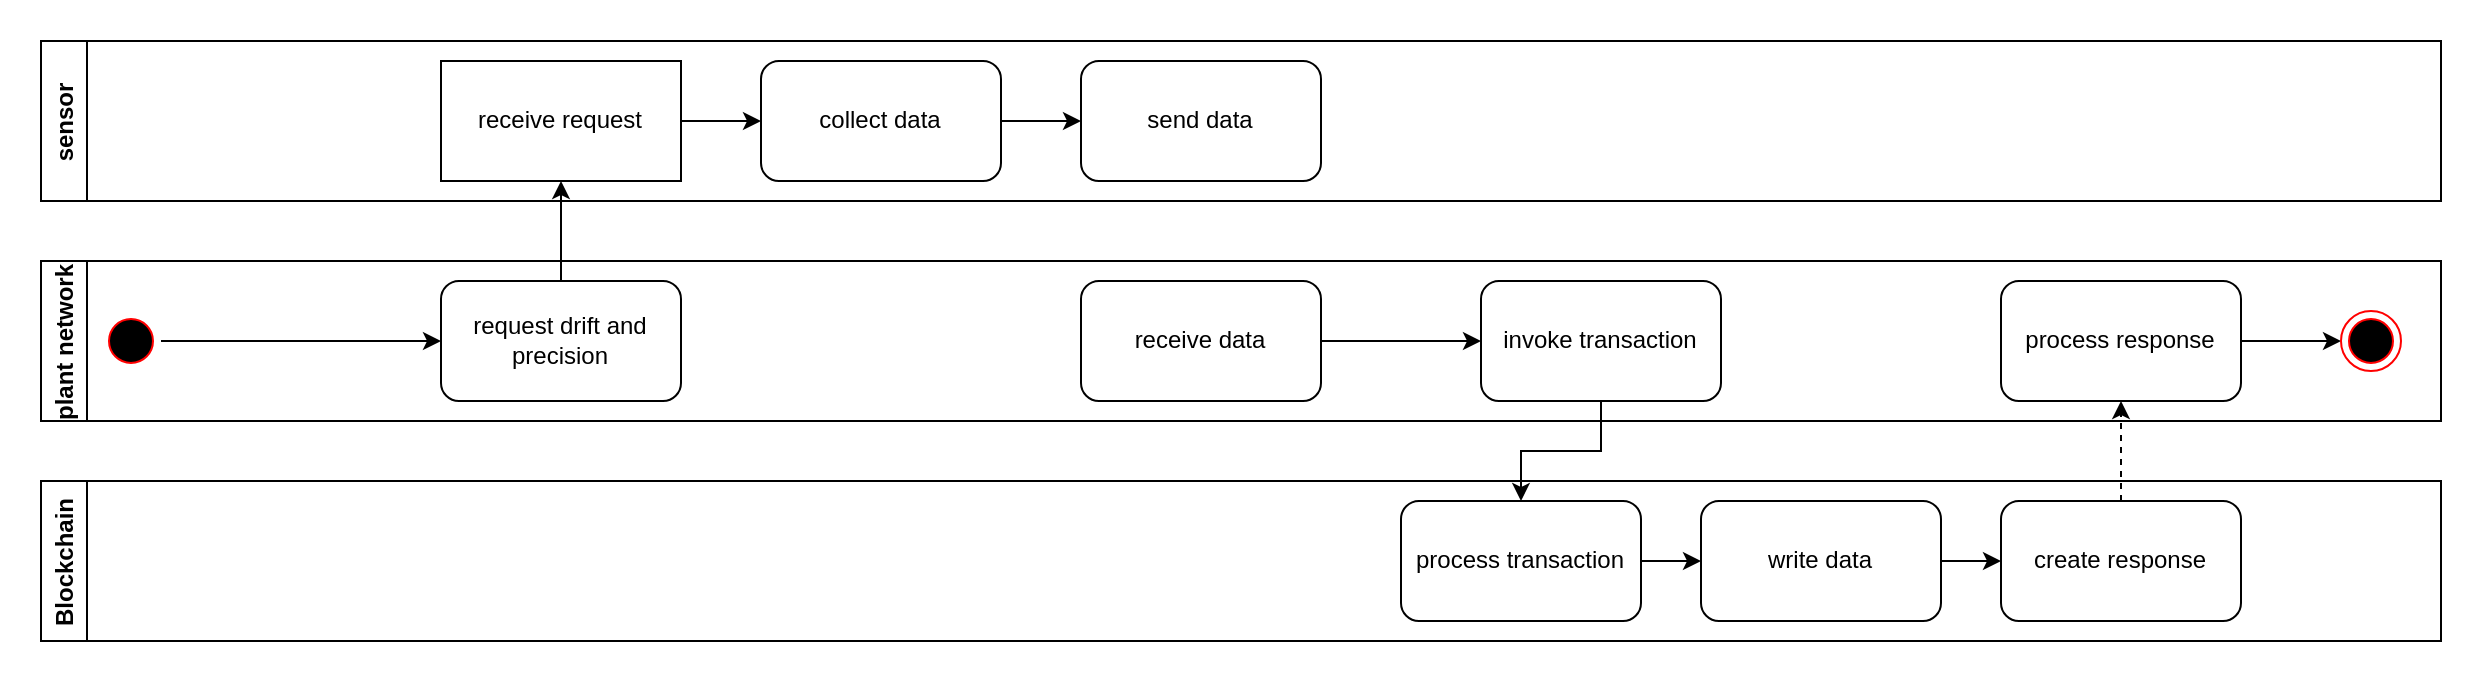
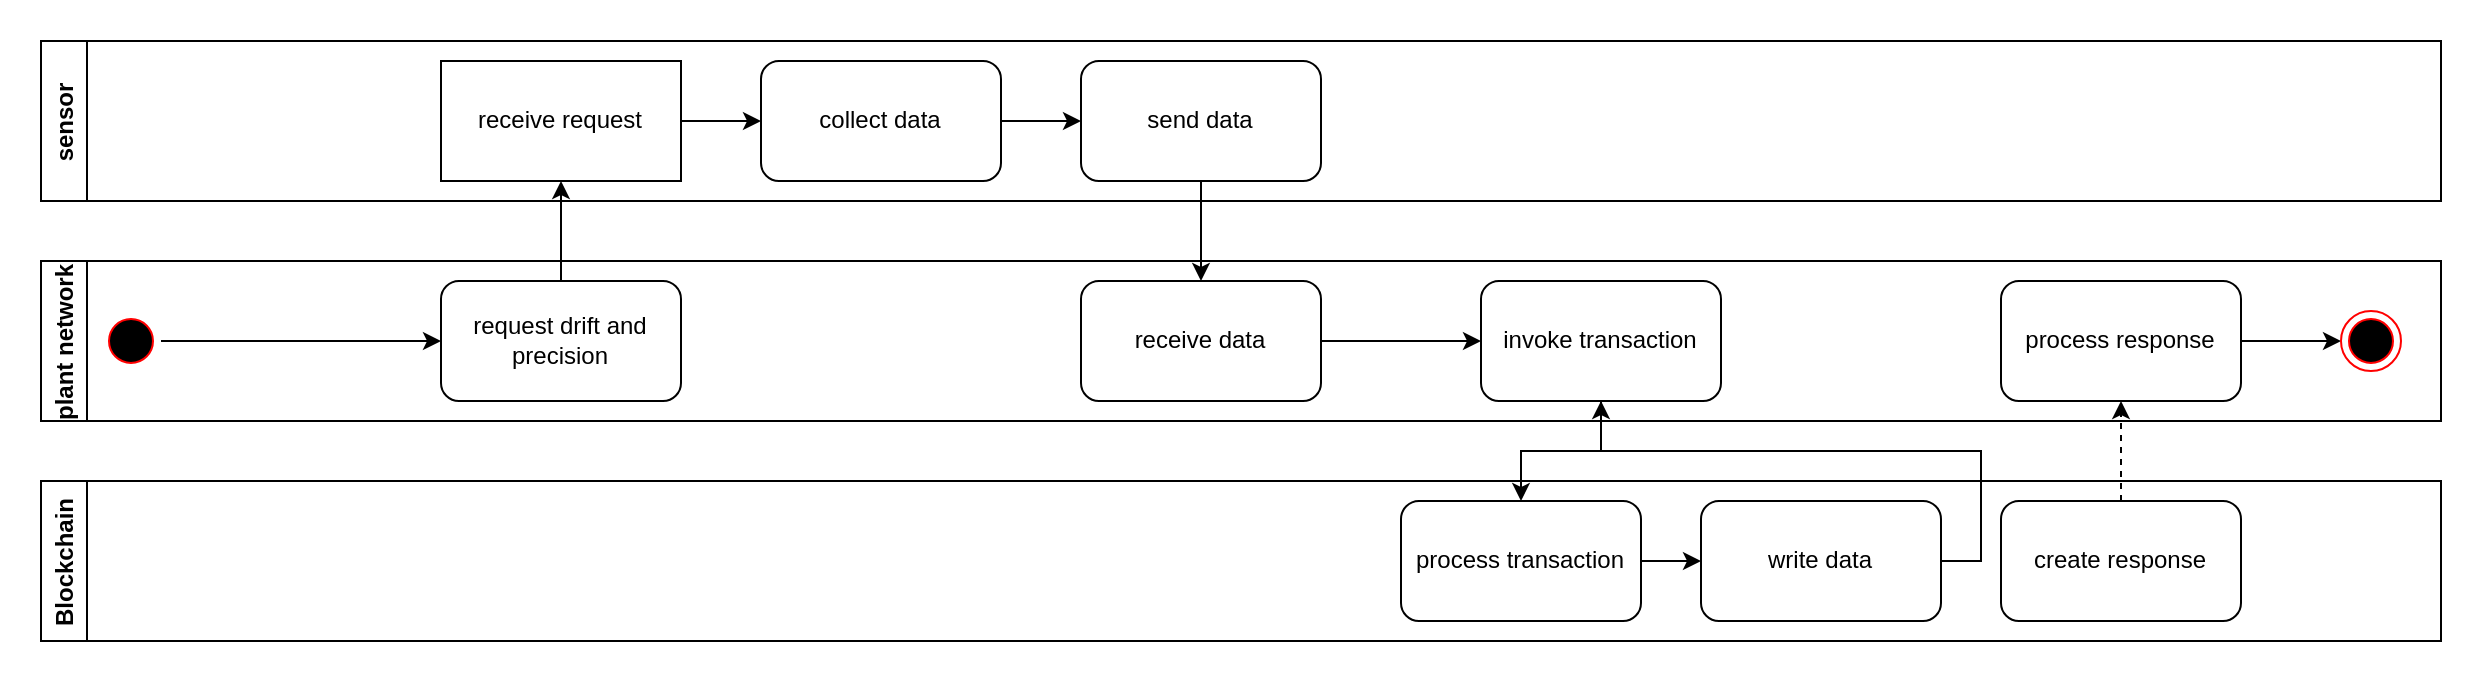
+ <mxCell id="26" style="edgeStyle=orthogonalEdgeStyle;rounded=0;orthogonalLoop=1;jettySize=auto;html=1;exitX=0.5;exitY=1;exitDx=0;exitDy=0;" parent="1" source="7" target="11" edge="1"><mxGeometry relative="1" as="geometry" /></mxCell>
- <mxCell id="22" style="edgeStyle=orthogonalEdgeStyle;rounded=0;orthogonalLoop=1;jettySize=auto;html=1;exitX=1;exitY=0.5;exitDx=0;exitDy=0;entryX=0;entryY=0.5;entryDx=0;entryDy=0;" parent="18" source="23" target="21" edge="1"><mxGeometry relative="1" as="geometry" /></mxCell>
+ <mxCell id="22" style="edgeStyle=orthogonalEdgeStyle;rounded=0;orthogonalLoop=1;jettySize=auto;html=1;exitX=1;exitY=0.5;exitDx=0;exitDy=0;" parent="18" source="23" target="12" edge="1"><mxGeometry relative="1" as="geometry" /></mxCell>
